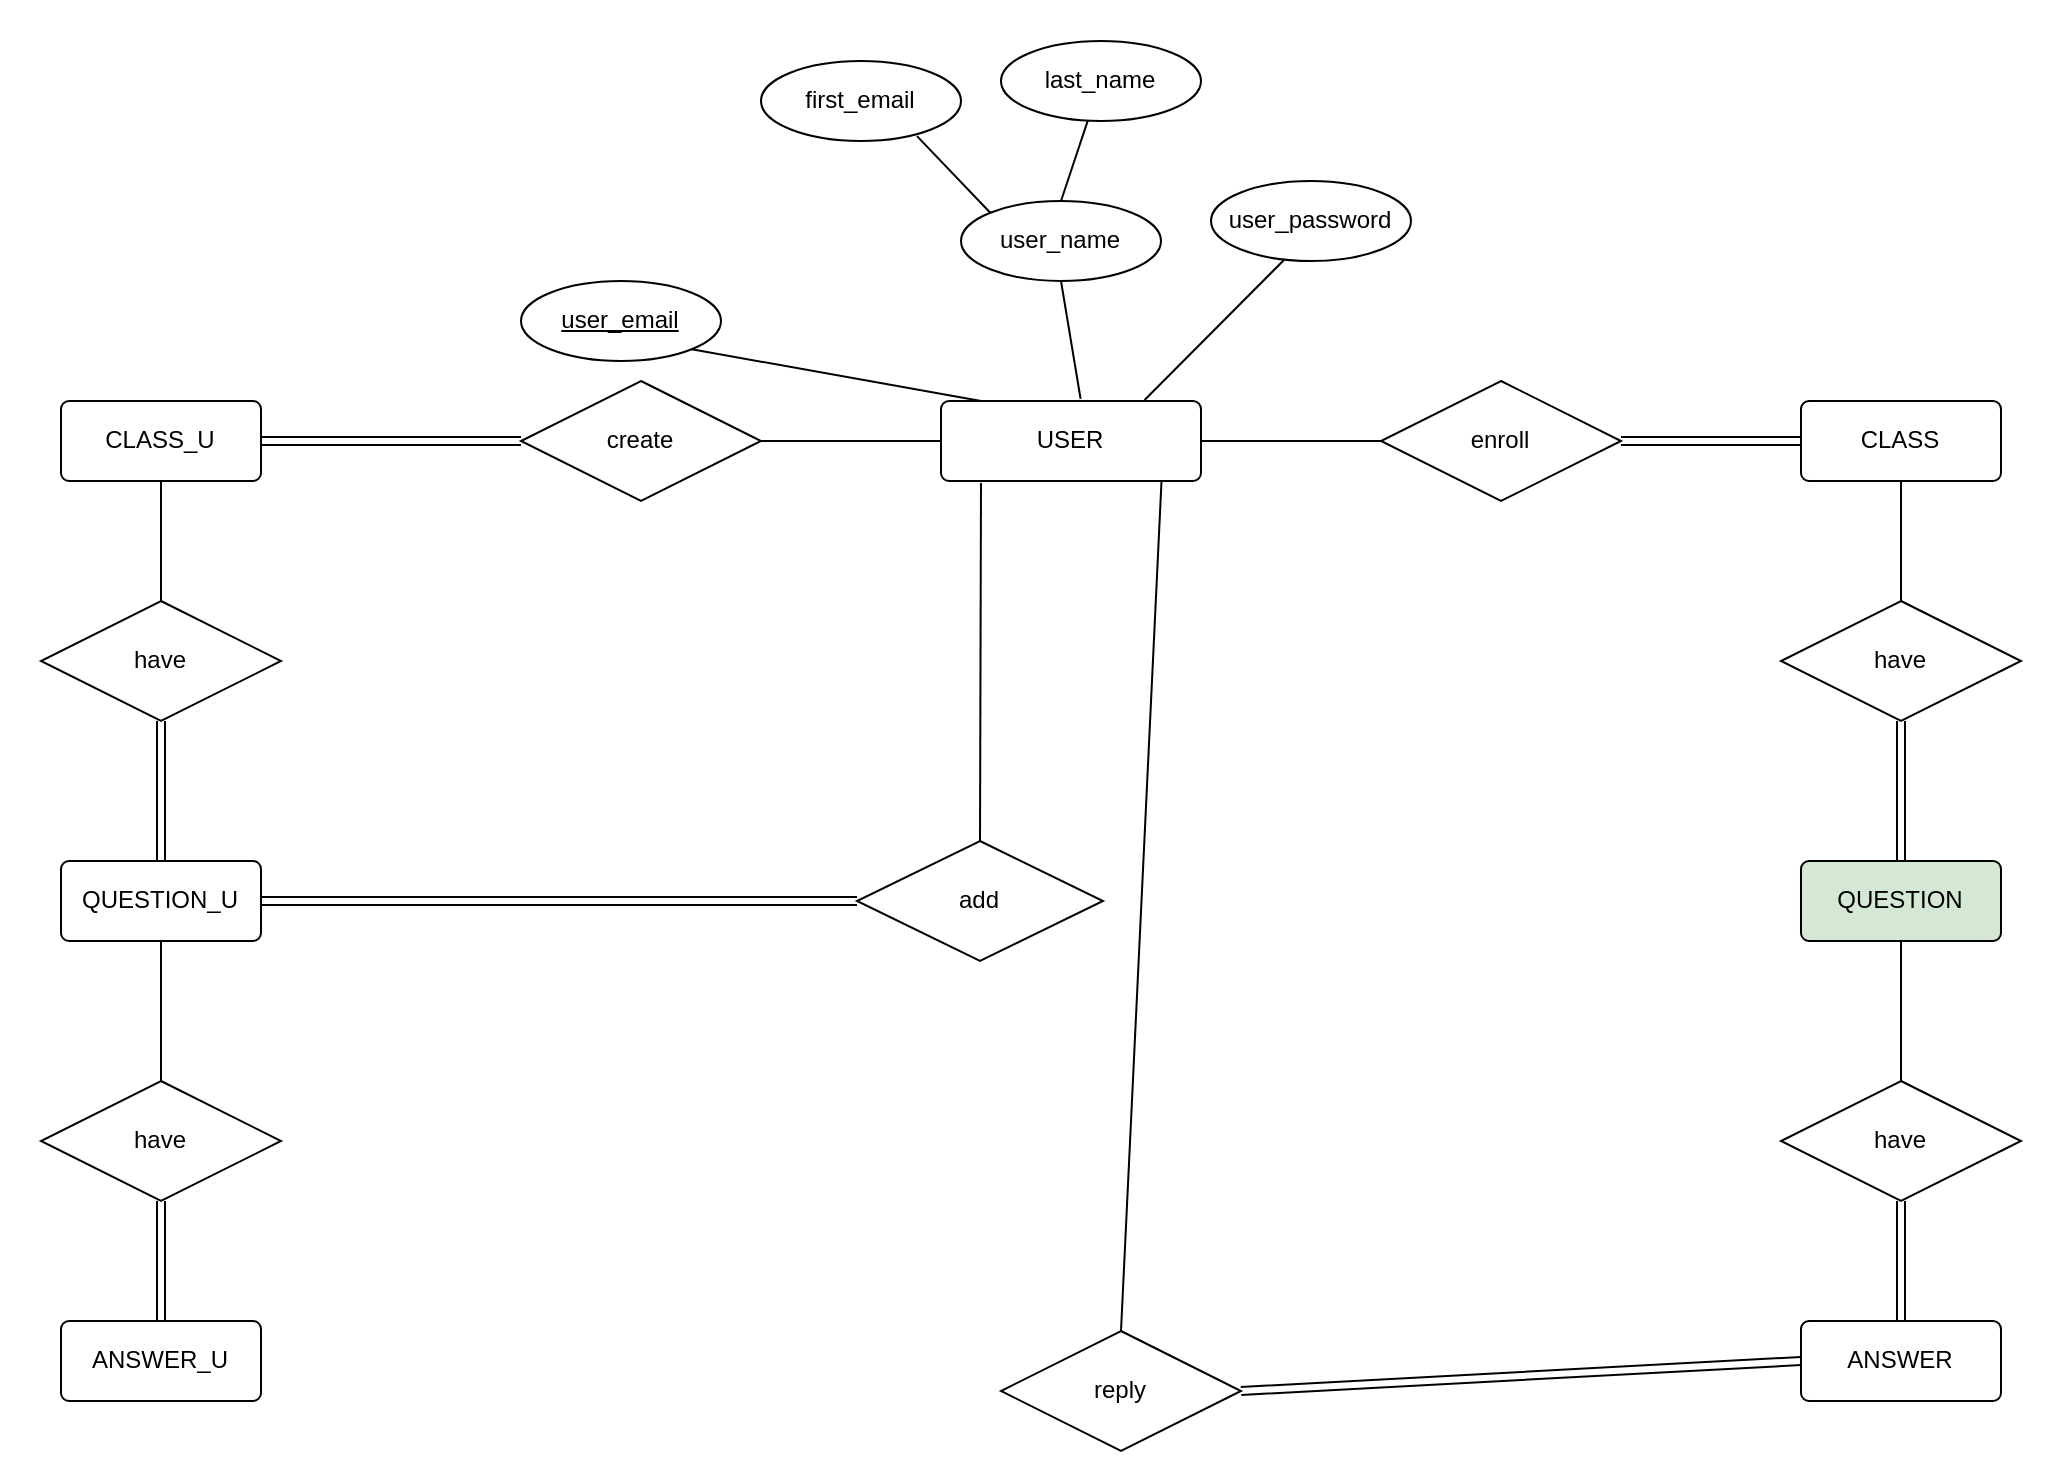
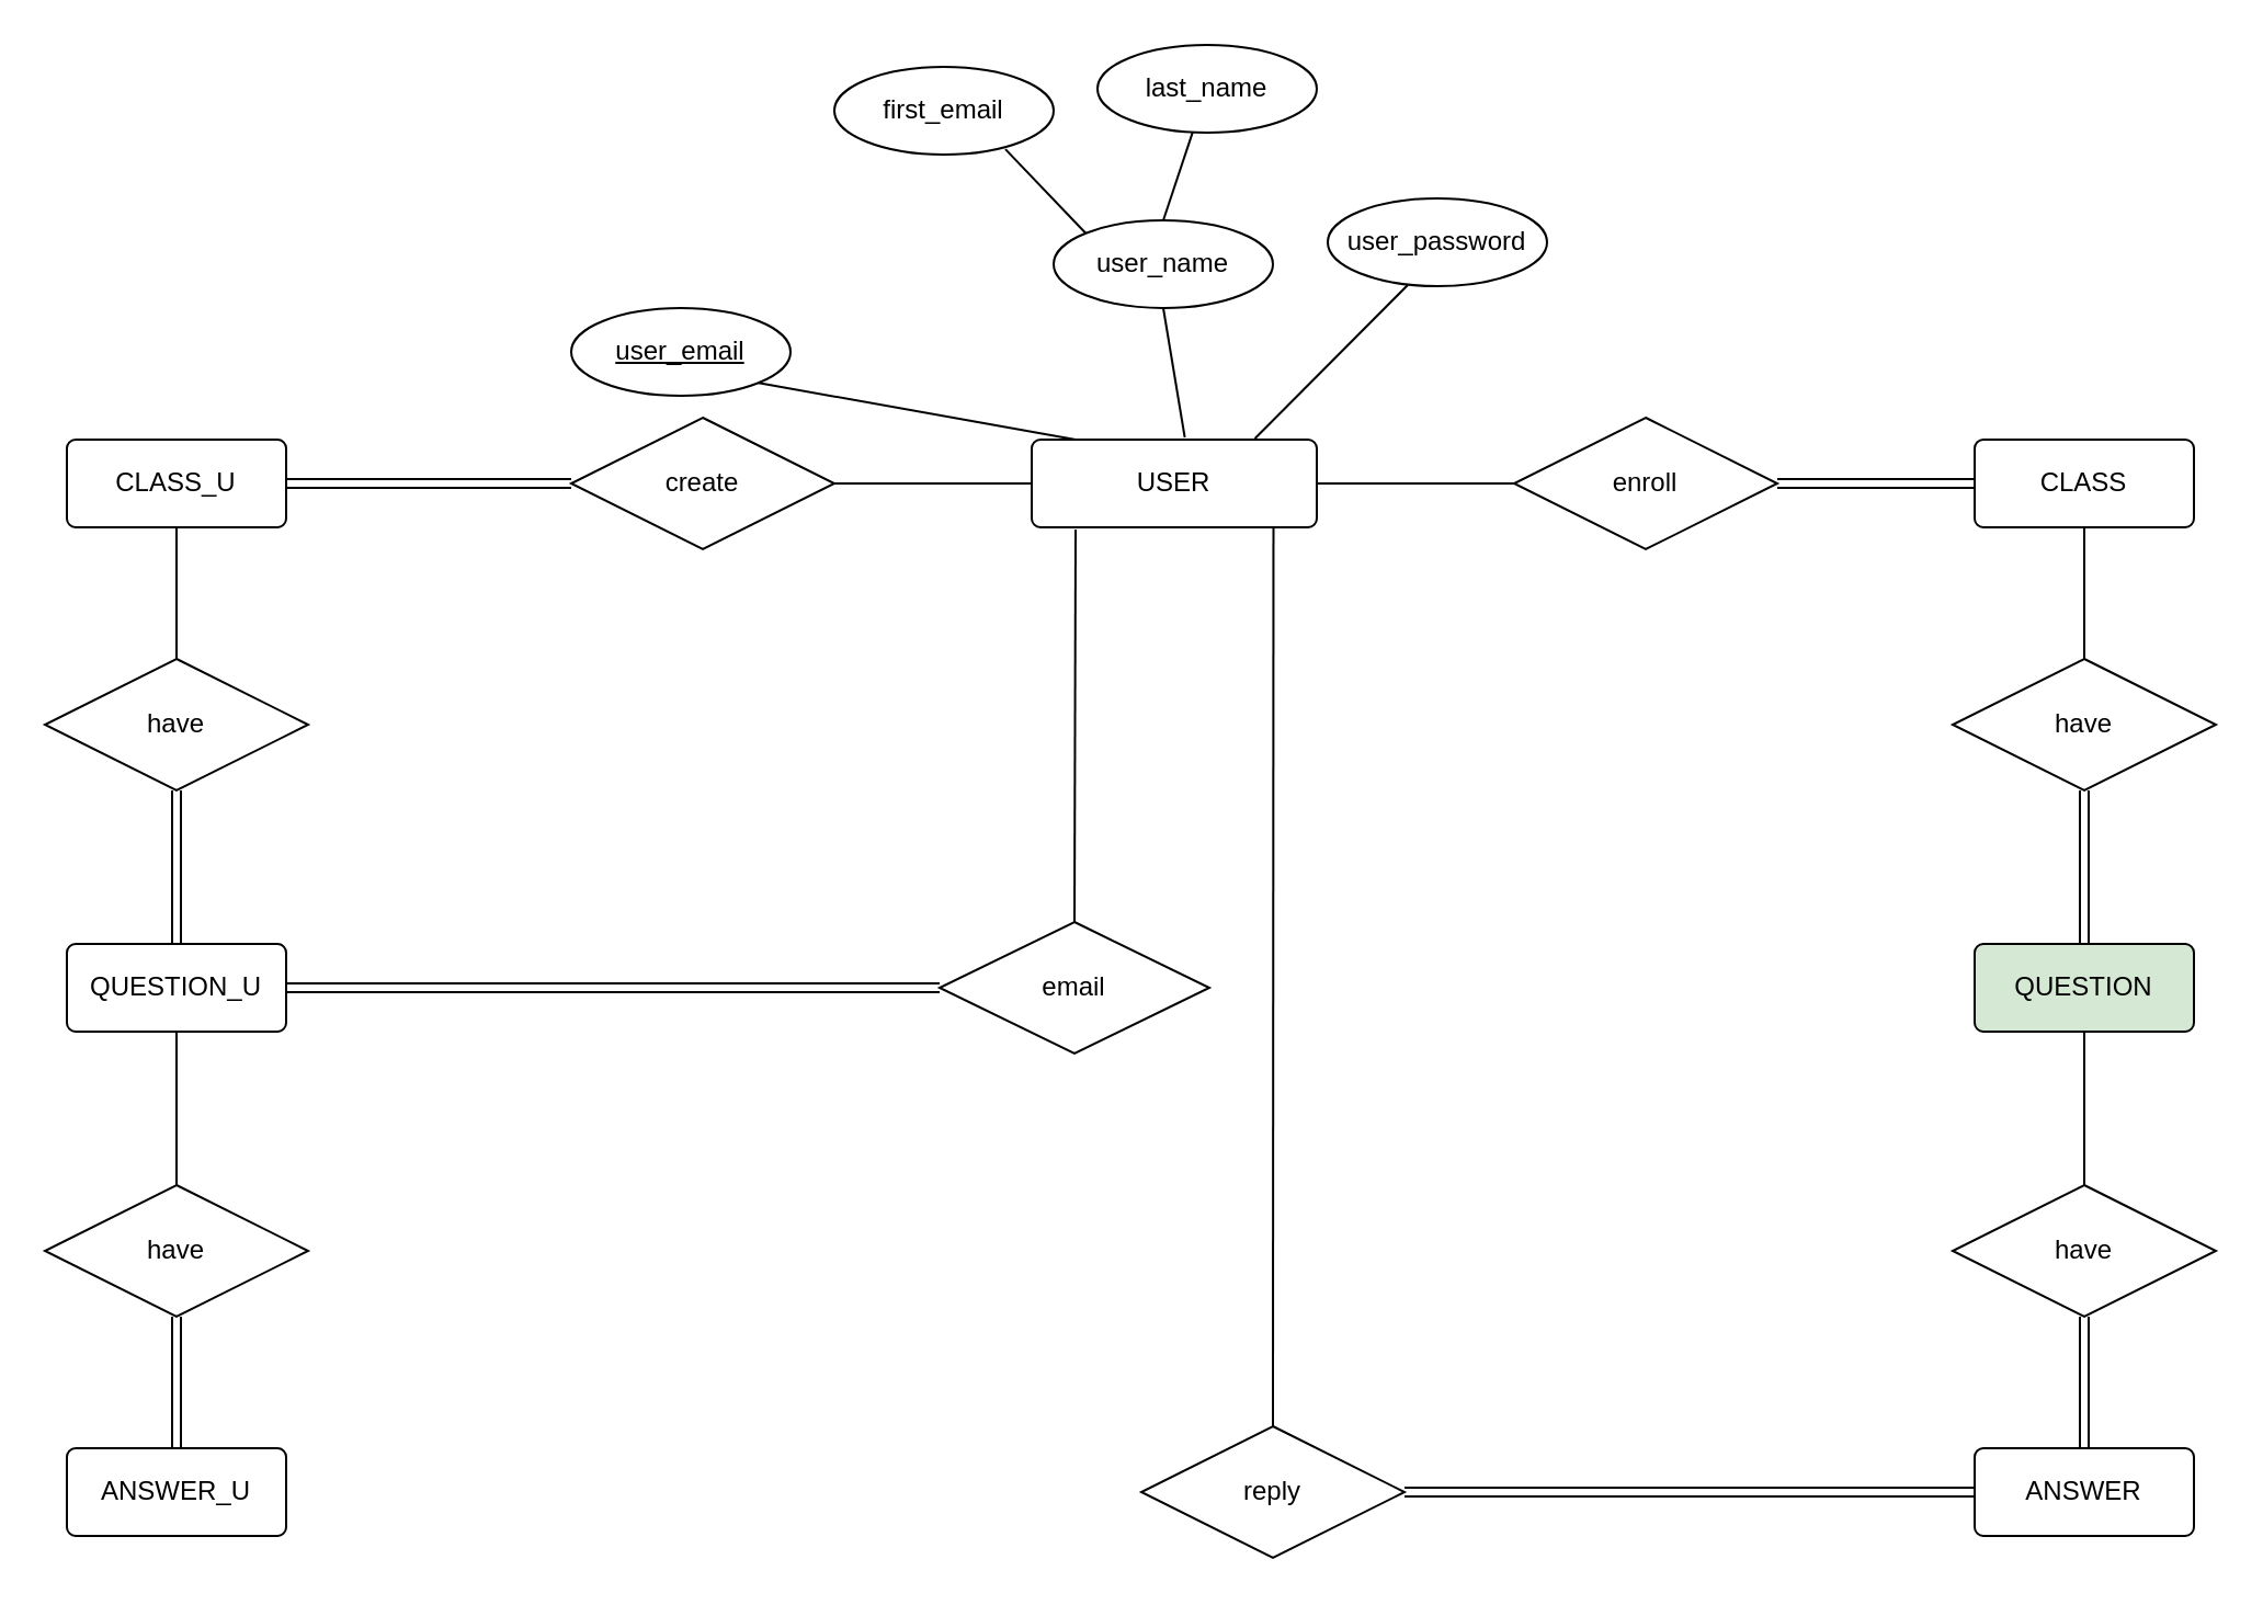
- <mxCell id="9" value="add" style="shape=rhombus;perimeter=rhombusPerimeter;whiteSpace=wrap;html=1;align=center;" vertex="1" parent="1"><mxGeometry x="428" y="420" width="123" height="60" as="geometry" /></mxCell>
+ <mxCell id="9" value="email" style="shape=rhombus;perimeter=rhombusPerimeter;whiteSpace=wrap;html=1;align=center;" vertex="1" parent="1"><mxGeometry x="428" y="420" width="123" height="60" as="geometry" /></mxCell>
- <mxCell id="16" value="reply" style="shape=rhombus;perimeter=rhombusPerimeter;whiteSpace=wrap;html=1;align=center;" vertex="1" parent="1"><mxGeometry x="500" y="665" width="120" height="60" as="geometry" /></mxCell>
+ <mxCell id="16" value="reply" style="shape=rhombus;perimeter=rhombusPerimeter;whiteSpace=wrap;html=1;align=center;" vertex="1" parent="1"><mxGeometry x="520" y="650" width="120" height="60" as="geometry" /></mxCell>
